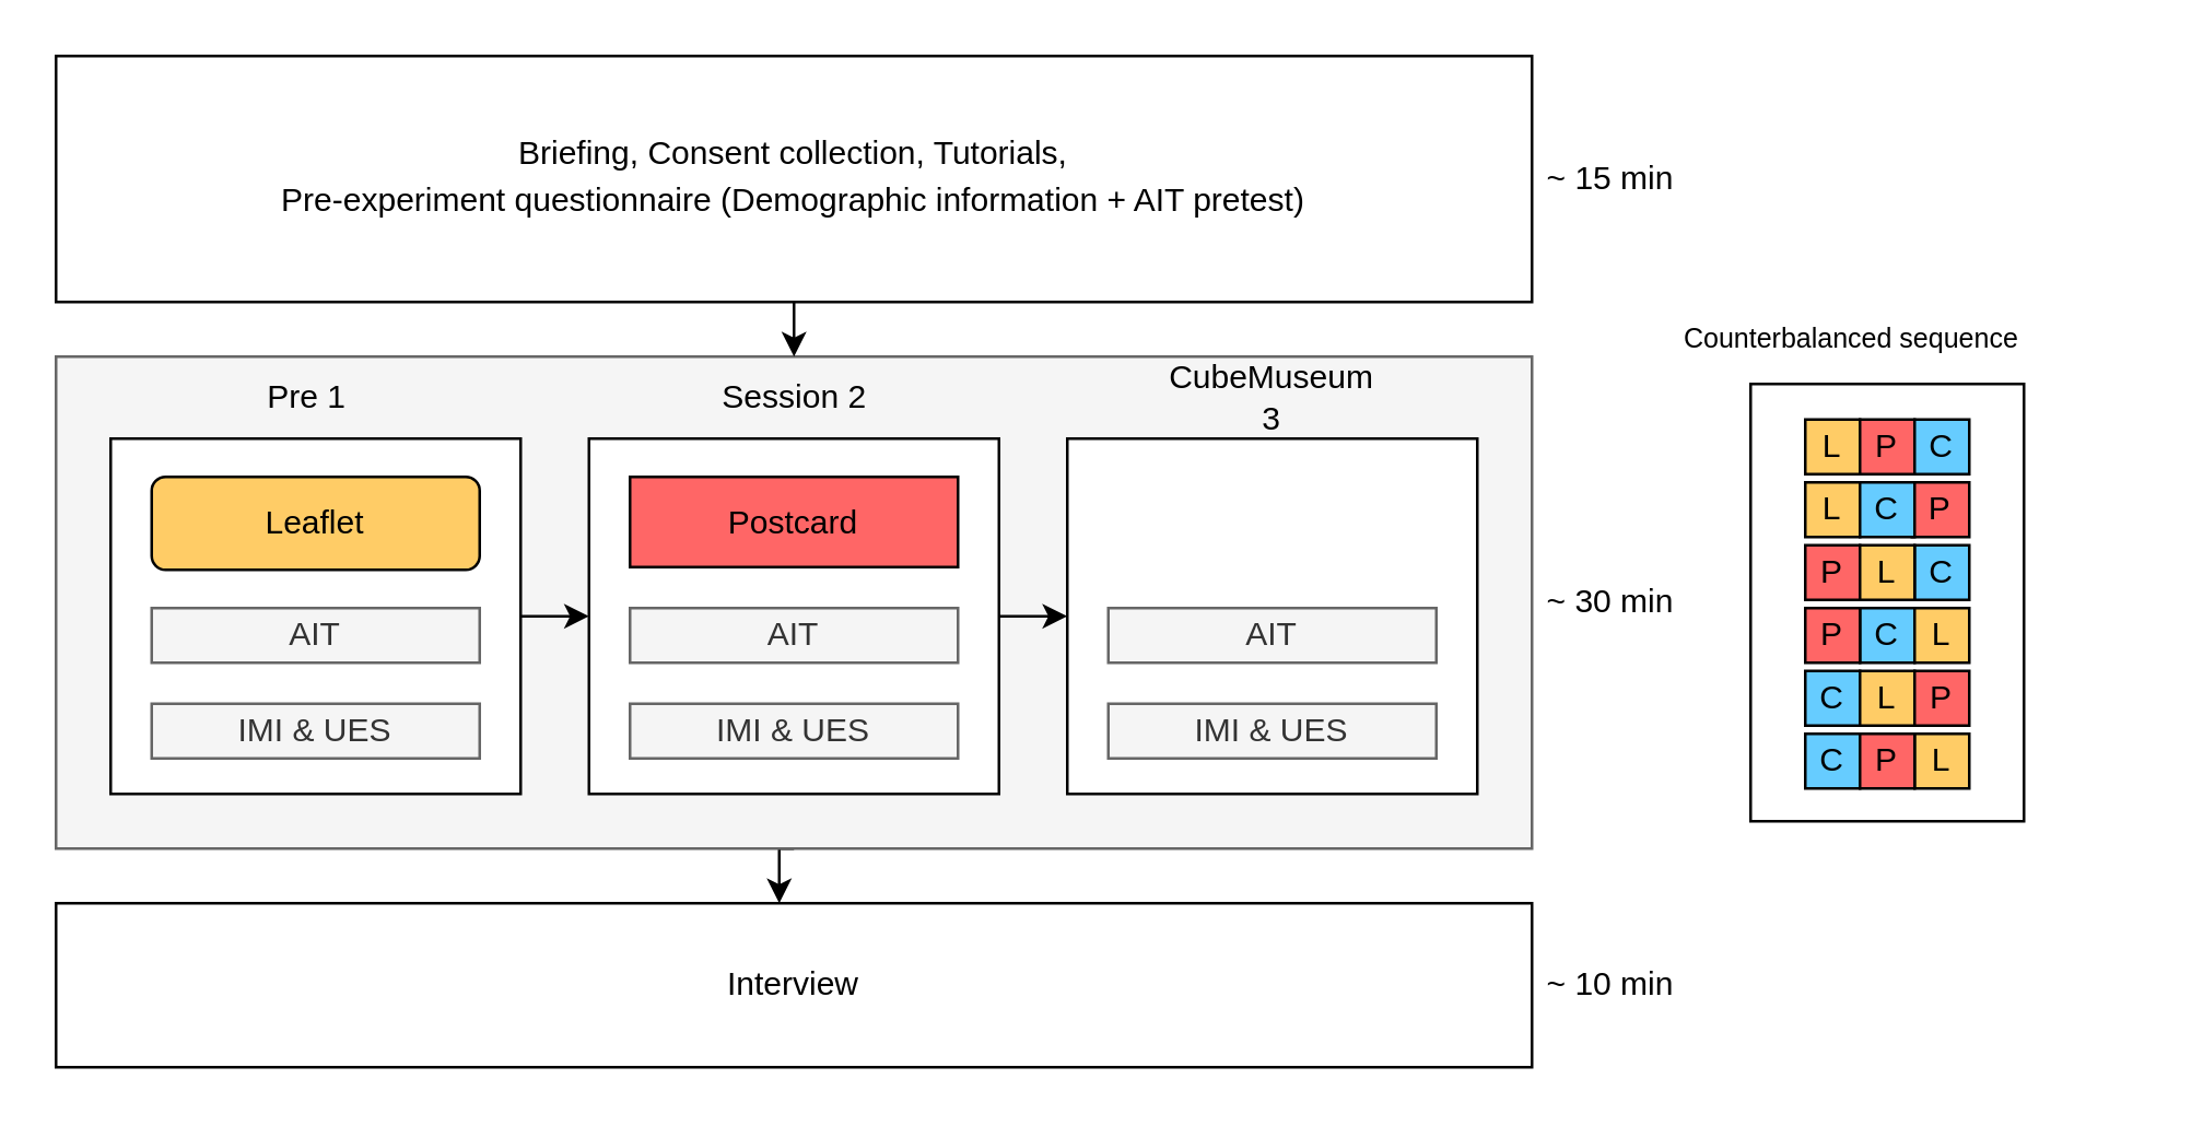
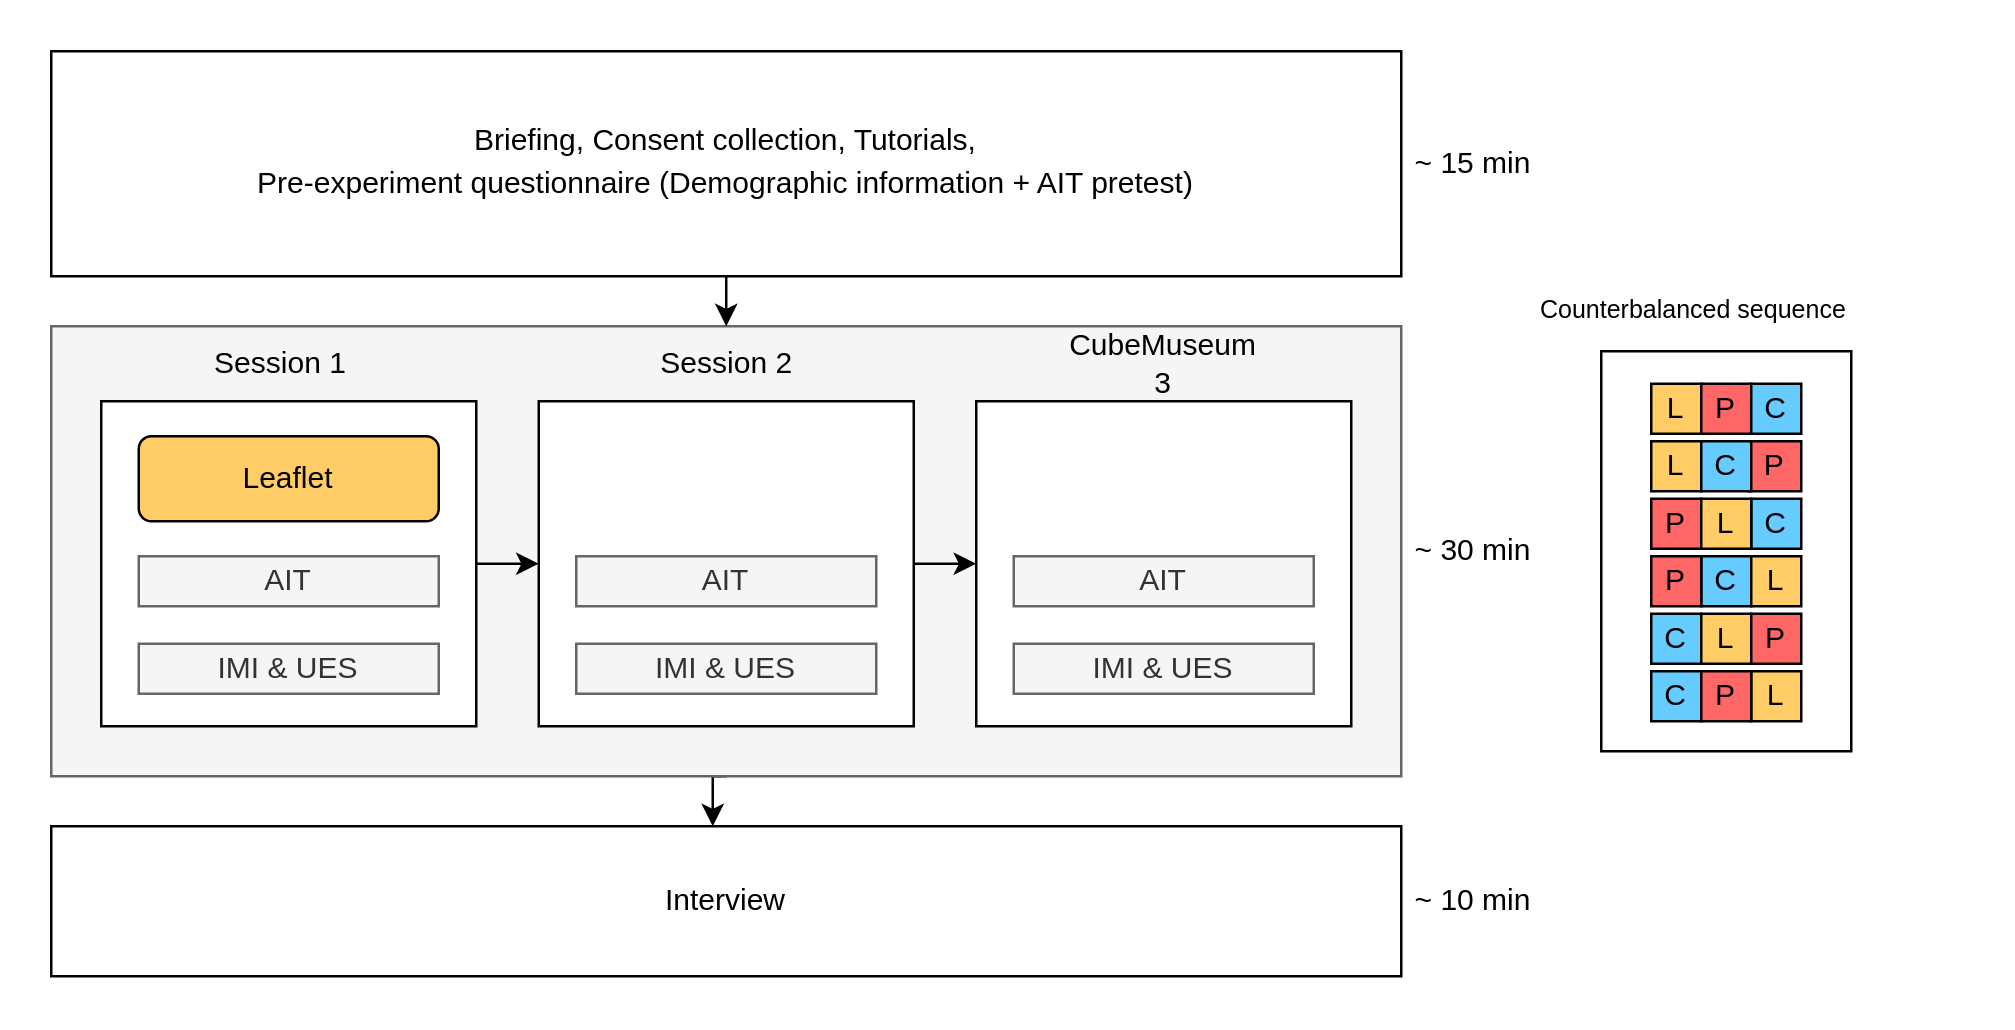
- <mxCell id="42" value="&lt;span style=&quot;font-family: &amp;#34;arial&amp;#34;&quot;&gt;Pre 1&lt;/span&gt;" style="text;html=1;strokeColor=none;fillColor=none;align=center;verticalAlign=middle;whiteSpace=wrap;rounded=0;" parent="1" vertex="1"><mxGeometry x="55" y="120" width="114" height="50" as="geometry" /></mxCell>
+ <mxCell id="42" value="&lt;span style=&quot;font-family: &amp;#34;arial&amp;#34;&quot;&gt;Session 1&lt;/span&gt;" style="text;html=1;strokeColor=none;fillColor=none;align=center;verticalAlign=middle;whiteSpace=wrap;rounded=0;" parent="1" vertex="1"><mxGeometry x="55" y="120" width="114" height="50" as="geometry" /></mxCell>
- <mxCell id="44" value="&lt;font face=&quot;Arial&quot;&gt;Postcard&lt;/font&gt;" style="rounded=0;whiteSpace=wrap;html=1;fillColor=#FF6666;" vertex="1" parent="1"><mxGeometry x="230" y="174" width="120" height="33" as="geometry" /></mxCell>
